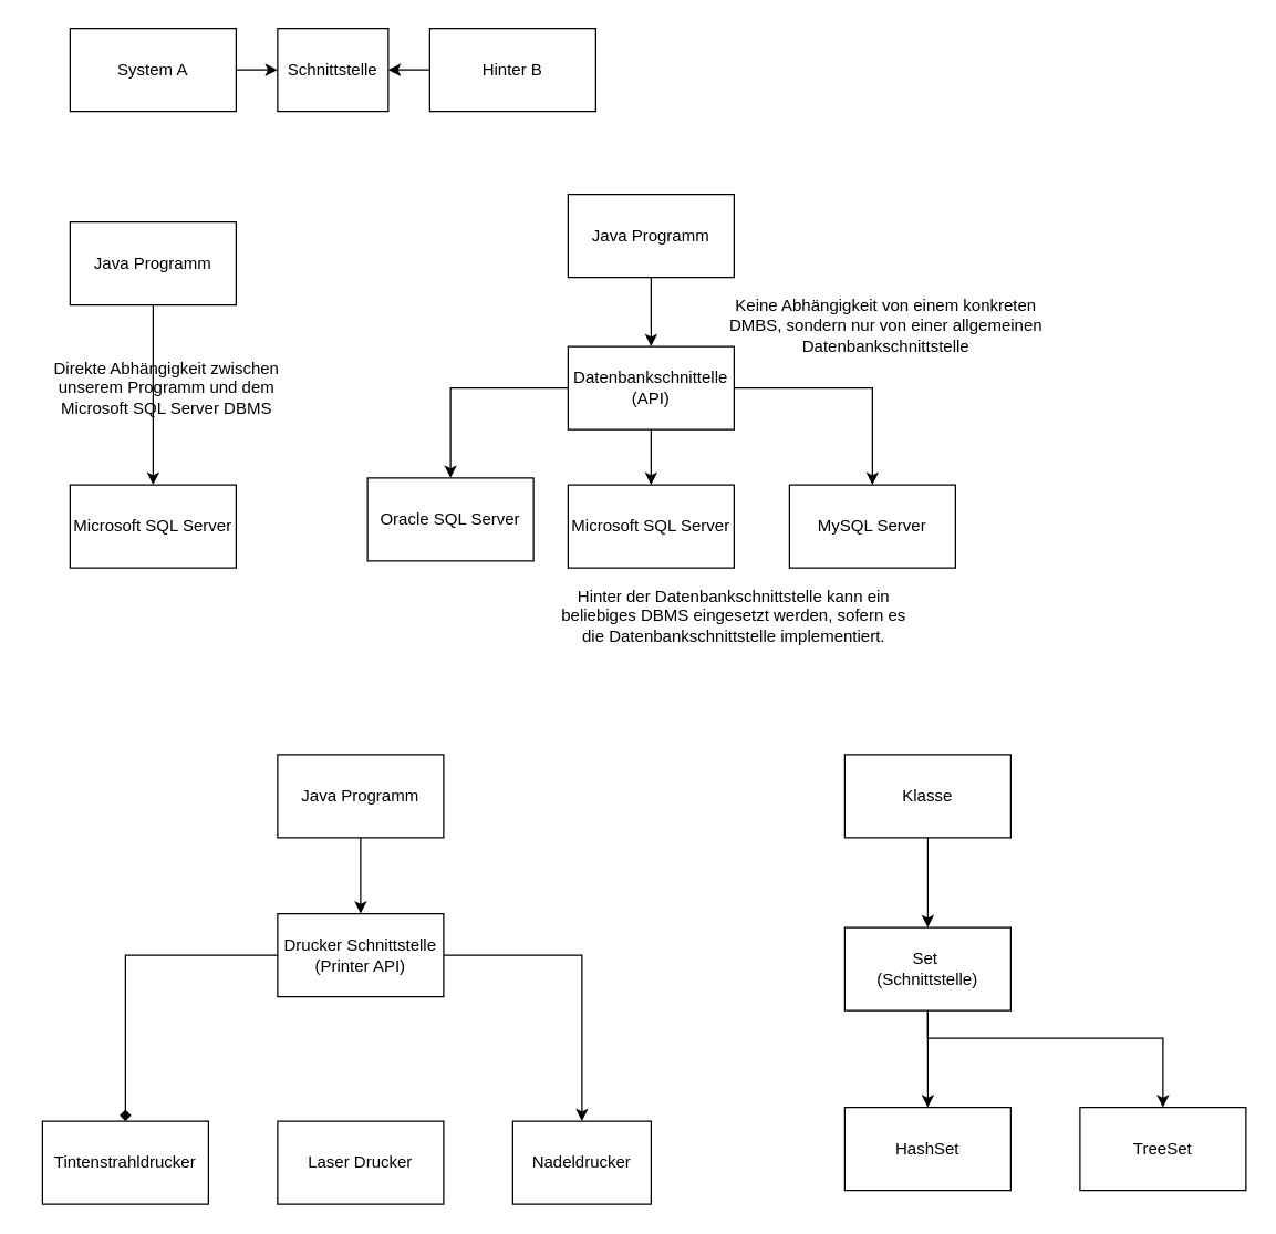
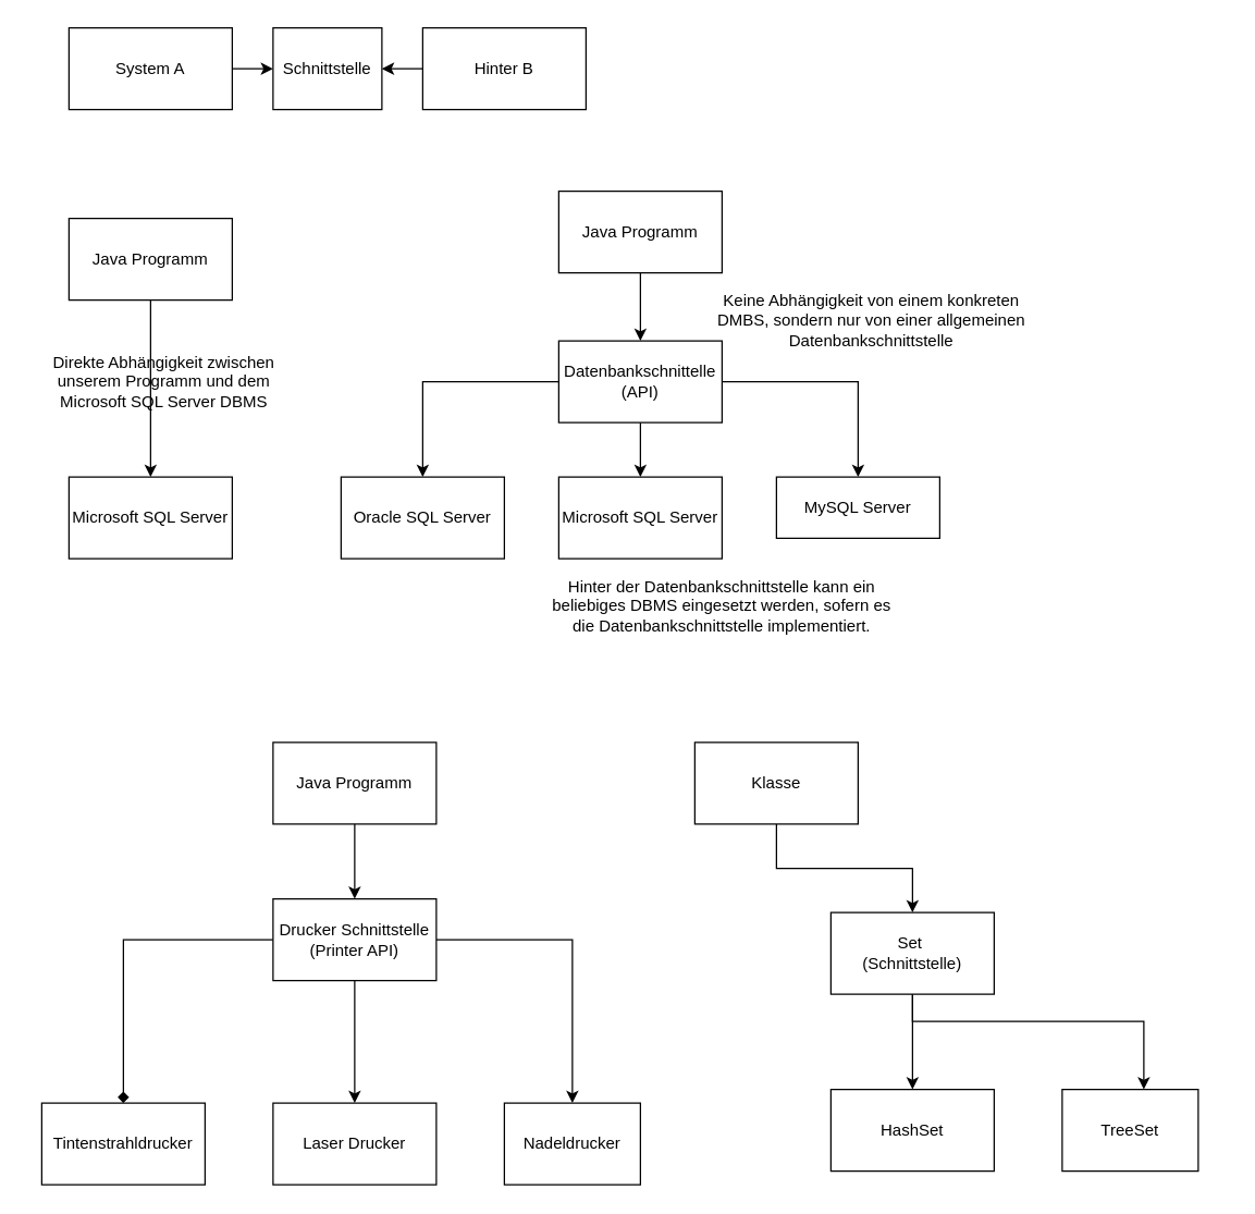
- <mxCell id="13" value="Oracle SQL Server" style="rounded=0;whiteSpace=wrap;html=1;" vertex="1" parent="1"><mxGeometry x="265" y="345" width="120" height="60" as="geometry" /></mxCell>
+ <mxCell id="13" value="Oracle SQL Server" style="rounded=0;whiteSpace=wrap;html=1;" vertex="1" parent="1"><mxGeometry x="250" y="350" width="120" height="60" as="geometry" /></mxCell>
- <mxCell id="12" value="MySQL Server" style="rounded=0;whiteSpace=wrap;html=1;" vertex="1" parent="1"><mxGeometry x="570" y="350" width="120" height="60" as="geometry" /></mxCell>
+ <mxCell id="12" value="MySQL Server" style="rounded=0;whiteSpace=wrap;html=1;" vertex="1" parent="1"><mxGeometry x="570" y="350" width="120" height="45" as="geometry" /></mxCell>
- <mxCell id="27" value="Klasse" style="rounded=0;whiteSpace=wrap;html=1;" vertex="1" parent="1"><mxGeometry x="610" y="545" width="120" height="60" as="geometry" /></mxCell>
+ <mxCell id="27" value="Klasse" style="rounded=0;whiteSpace=wrap;html=1;" vertex="1" parent="1"><mxGeometry x="510" y="545" width="120" height="60" as="geometry" /></mxCell>
+ <mxCell id="19" style="edgeStyle=orthogonalEdgeStyle;rounded=0;orthogonalLoop=1;jettySize=auto;html=1;" edge="1" parent="1" source="22" target="24"><mxGeometry relative="1" as="geometry" /></mxCell>
- <mxCell id="32" value="TreeSet" style="rounded=0;whiteSpace=wrap;html=1;" vertex="1" parent="1"><mxGeometry x="780" y="800" width="120" height="60" as="geometry" /></mxCell>
+ <mxCell id="32" value="TreeSet" style="rounded=0;whiteSpace=wrap;html=1;" vertex="1" parent="1"><mxGeometry x="780" y="800" width="100" height="60" as="geometry" /></mxCell>
